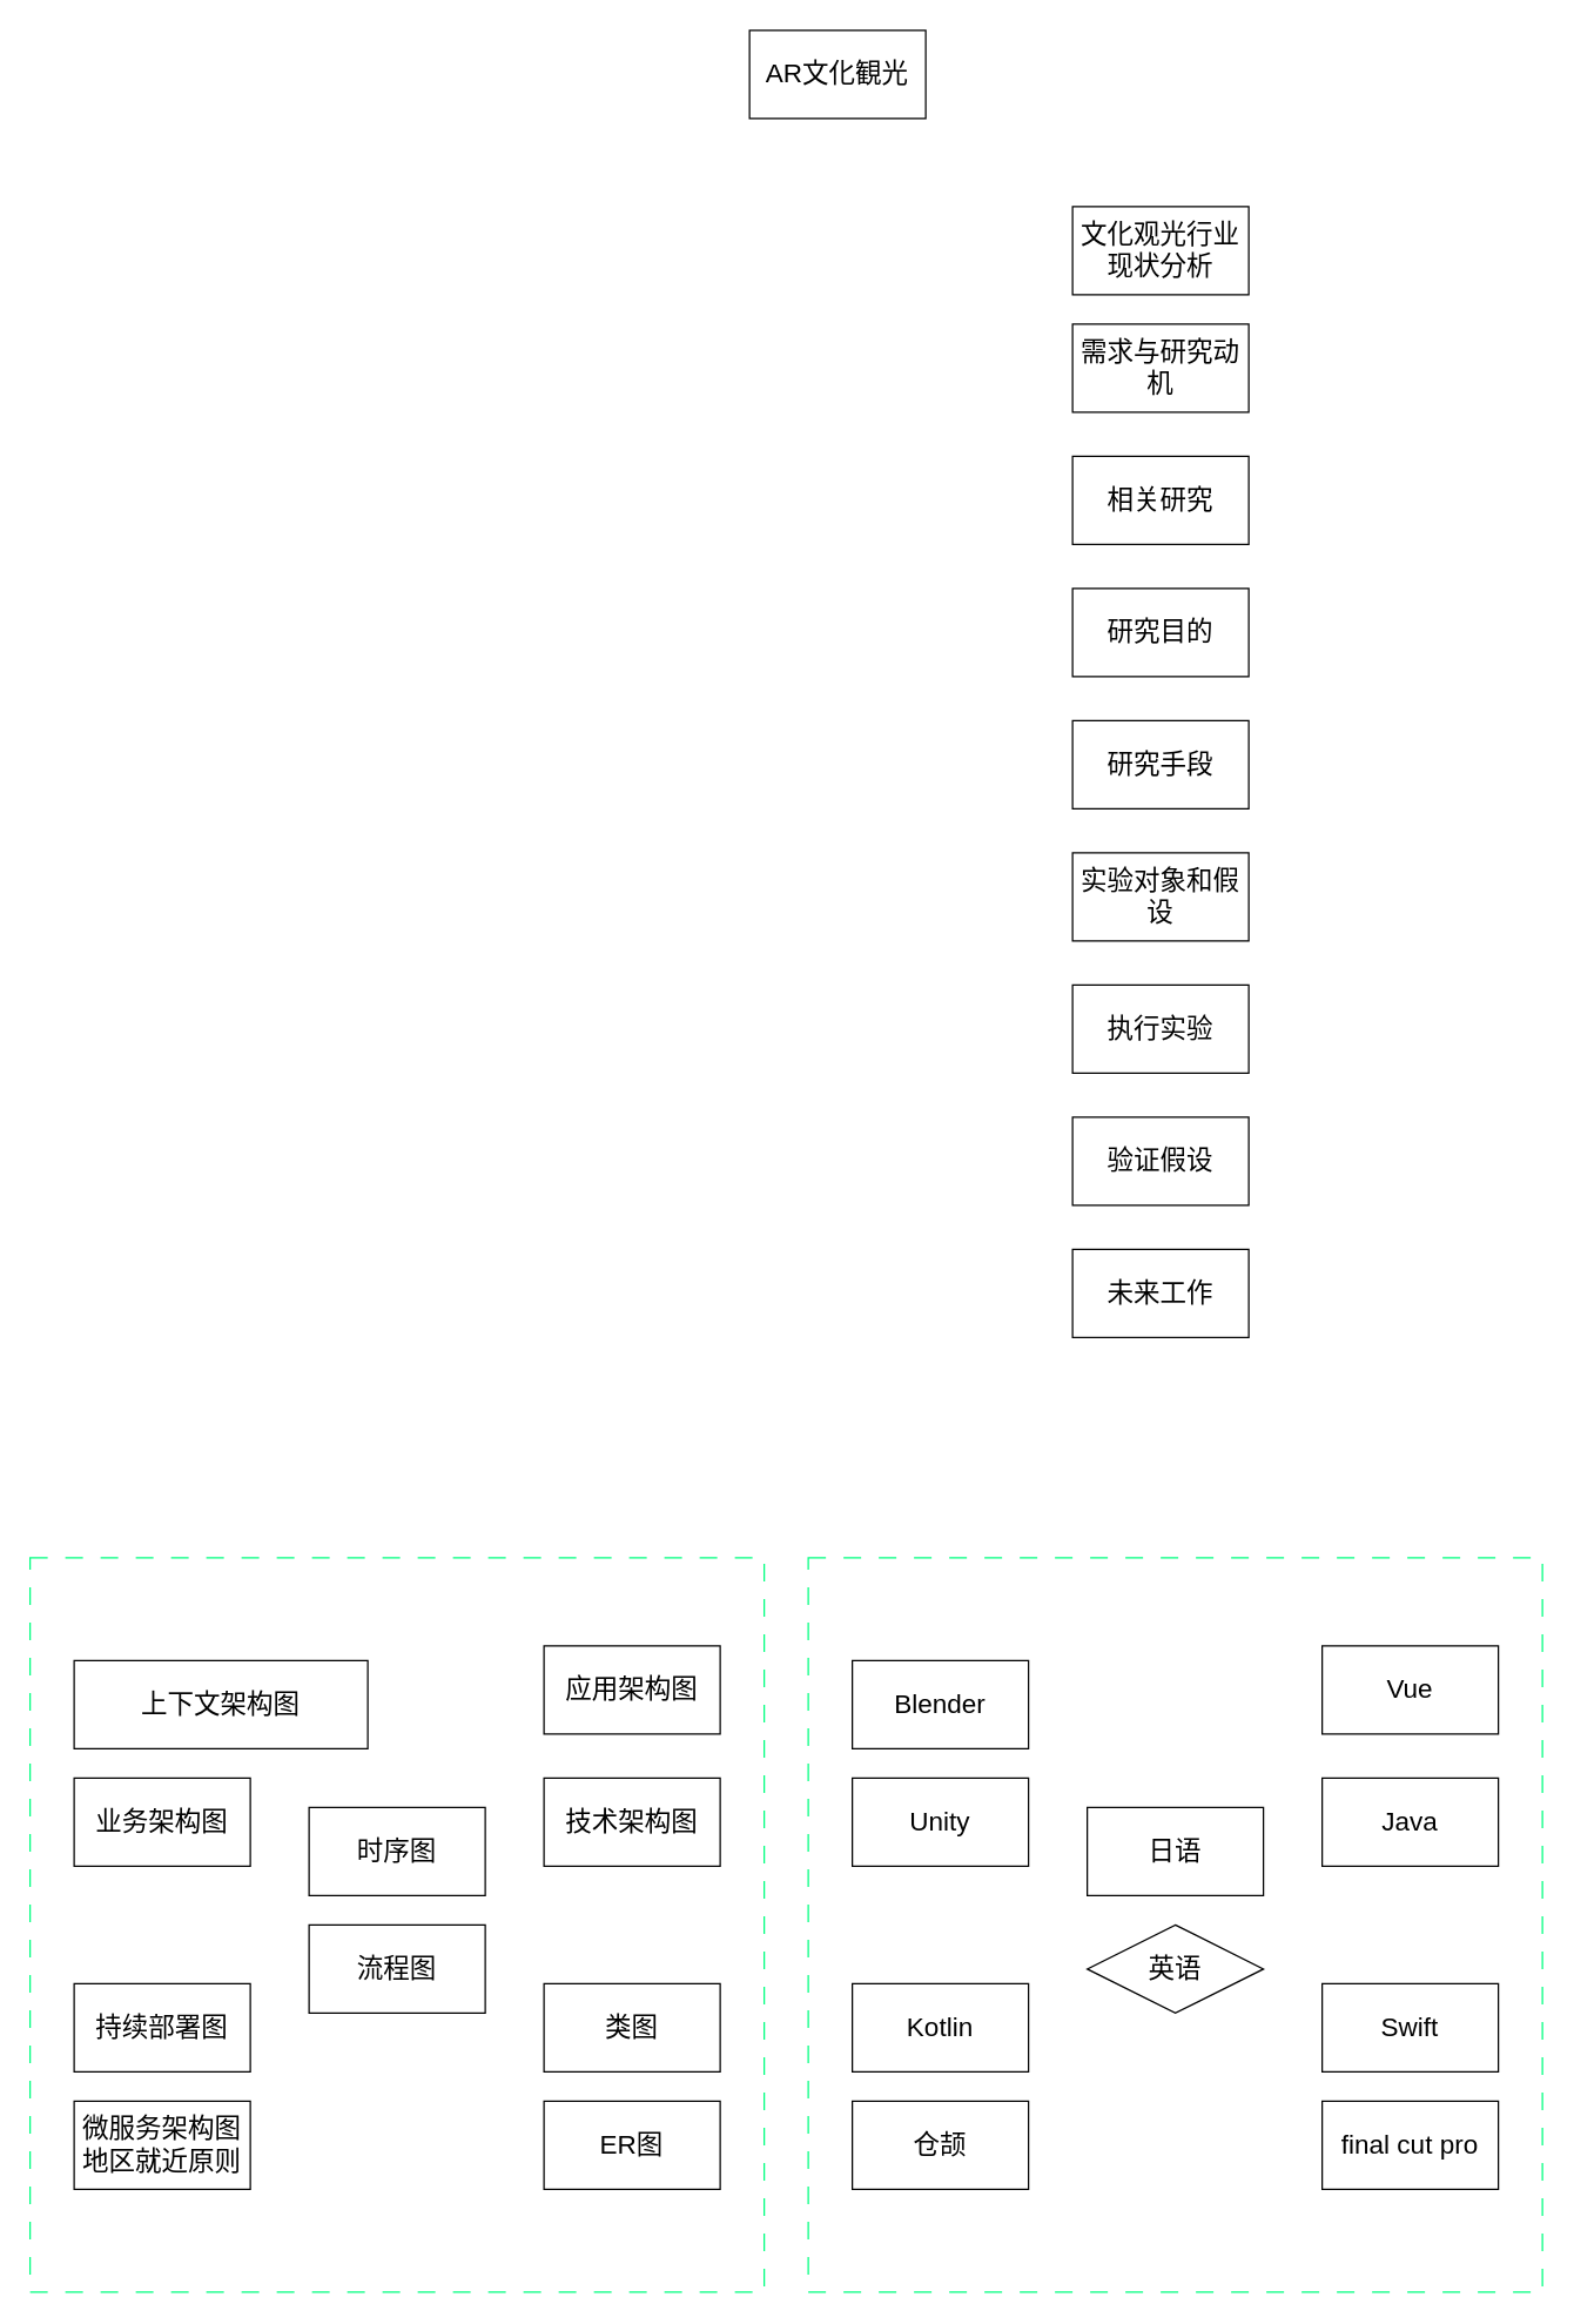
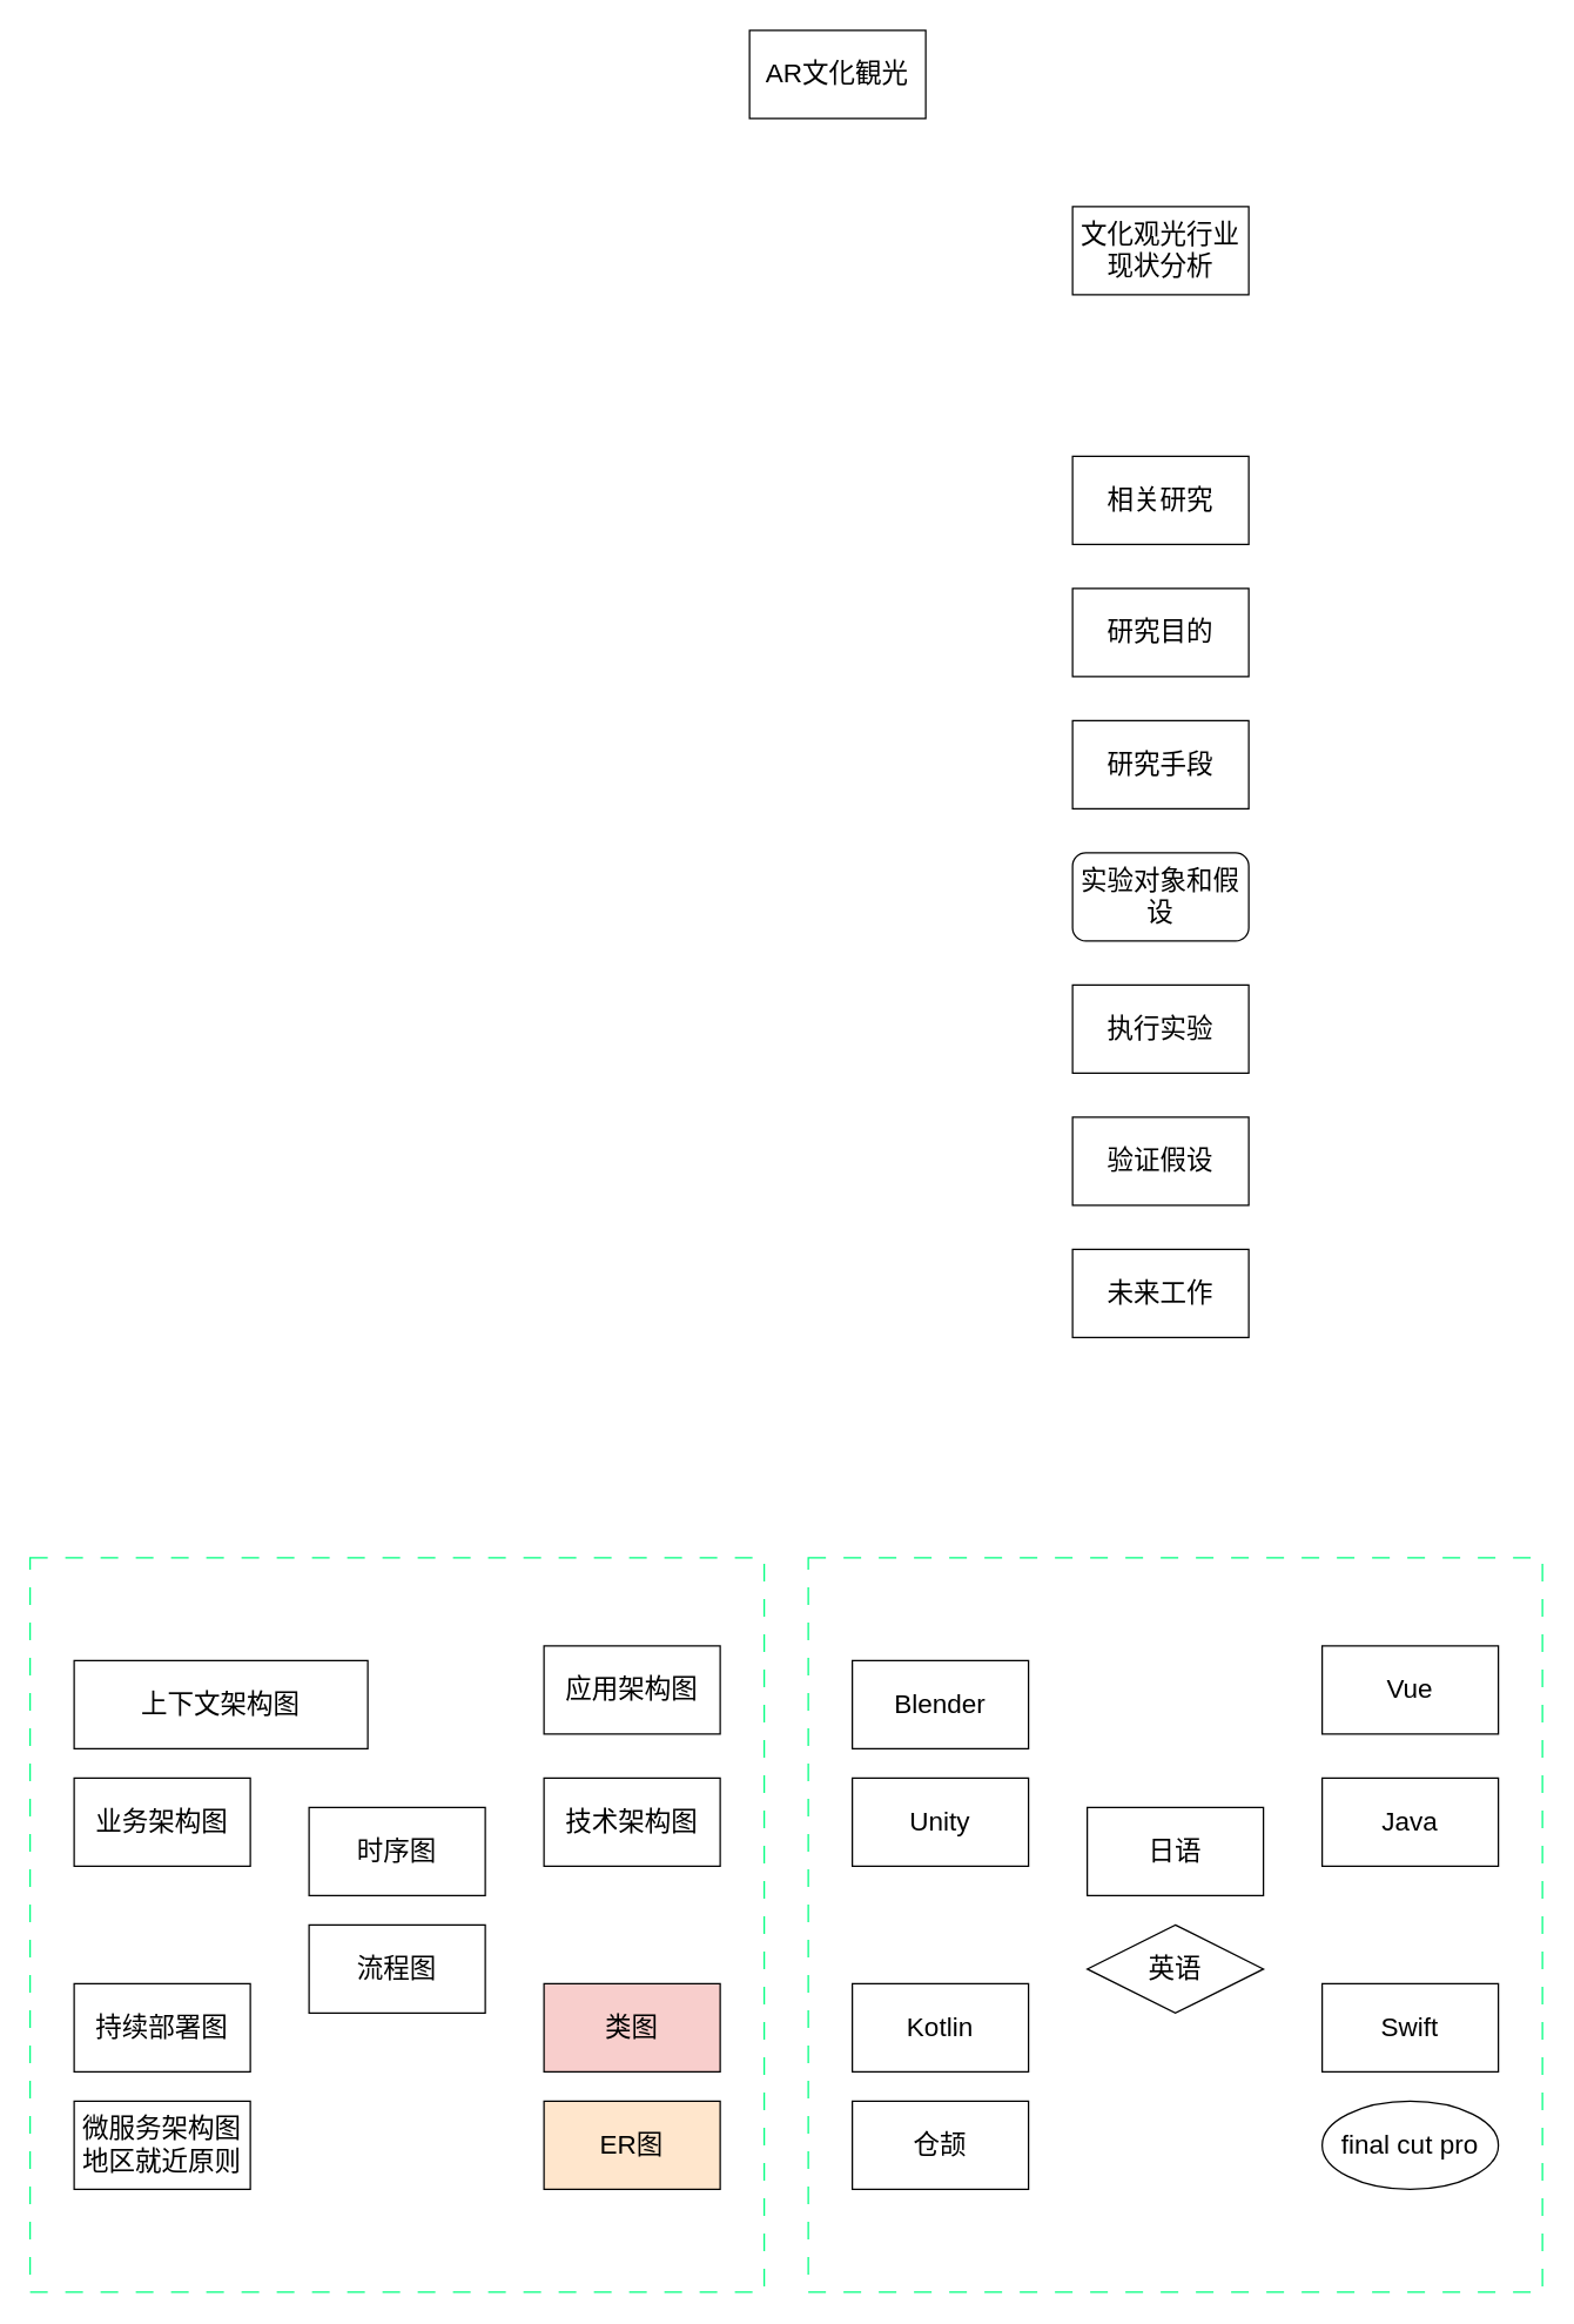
- <mxCell id="4" value="&lt;span style=&quot;font-size: 18px;&quot;&gt;需求与研究动机&lt;/span&gt;" style="rounded=0;whiteSpace=wrap;html=1;" parent="1" vertex="1"><mxGeometry x="730" y="220" width="120" height="60" as="geometry" /></mxCell>
- <mxCell id="9" value="&lt;span style=&quot;font-size: 18px;&quot;&gt;实验对象和假设&lt;/span&gt;" style="rounded=0;whiteSpace=wrap;html=1;" parent="1" vertex="1"><mxGeometry x="730" y="580" width="120" height="60" as="geometry" /></mxCell>
+ <mxCell id="9" value="&lt;span style=&quot;font-size: 18px;&quot;&gt;实验对象和假设&lt;/span&gt;" style="whiteSpace=wrap;html=1;rounded=1;" parent="1" vertex="1"><mxGeometry x="730" y="580" width="120" height="60" as="geometry" /></mxCell>
- <mxCell id="17" value="&lt;span style=&quot;font-size: 18px;&quot;&gt;类图&lt;/span&gt;" style="rounded=0;whiteSpace=wrap;html=1;" parent="1" vertex="1"><mxGeometry x="370" y="1350" width="120" height="60" as="geometry" /></mxCell>
+ <mxCell id="17" value="&lt;span style=&quot;font-size: 18px;&quot;&gt;类图&lt;/span&gt;" style="rounded=0;whiteSpace=wrap;html=1;fillColor=#f8cecc;" parent="1" vertex="1"><mxGeometry x="370" y="1350" width="120" height="60" as="geometry" /></mxCell>
- <mxCell id="18" value="&lt;span style=&quot;font-size: 18px;&quot;&gt;ER图&lt;/span&gt;" style="rounded=0;whiteSpace=wrap;html=1;" parent="1" vertex="1"><mxGeometry x="370" y="1430" width="120" height="60" as="geometry" /></mxCell>
+ <mxCell id="18" value="&lt;span style=&quot;font-size: 18px;&quot;&gt;ER图&lt;/span&gt;" style="rounded=0;whiteSpace=wrap;html=1;fillColor=#ffe6cc;" parent="1" vertex="1"><mxGeometry x="370" y="1430" width="120" height="60" as="geometry" /></mxCell>
- <mxCell id="29" value="&lt;span style=&quot;font-size: 18px;&quot;&gt;final cut pro&lt;/span&gt;" style="rounded=0;whiteSpace=wrap;html=1;" parent="1" vertex="1"><mxGeometry x="900" y="1430" width="120" height="60" as="geometry" /></mxCell>
+ <mxCell id="29" value="&lt;span style=&quot;font-size: 18px;&quot;&gt;final cut pro&lt;/span&gt;" style="ellipse;whiteSpace=wrap;html=1;" parent="1" vertex="1"><mxGeometry x="900" y="1430" width="120" height="60" as="geometry" /></mxCell>
